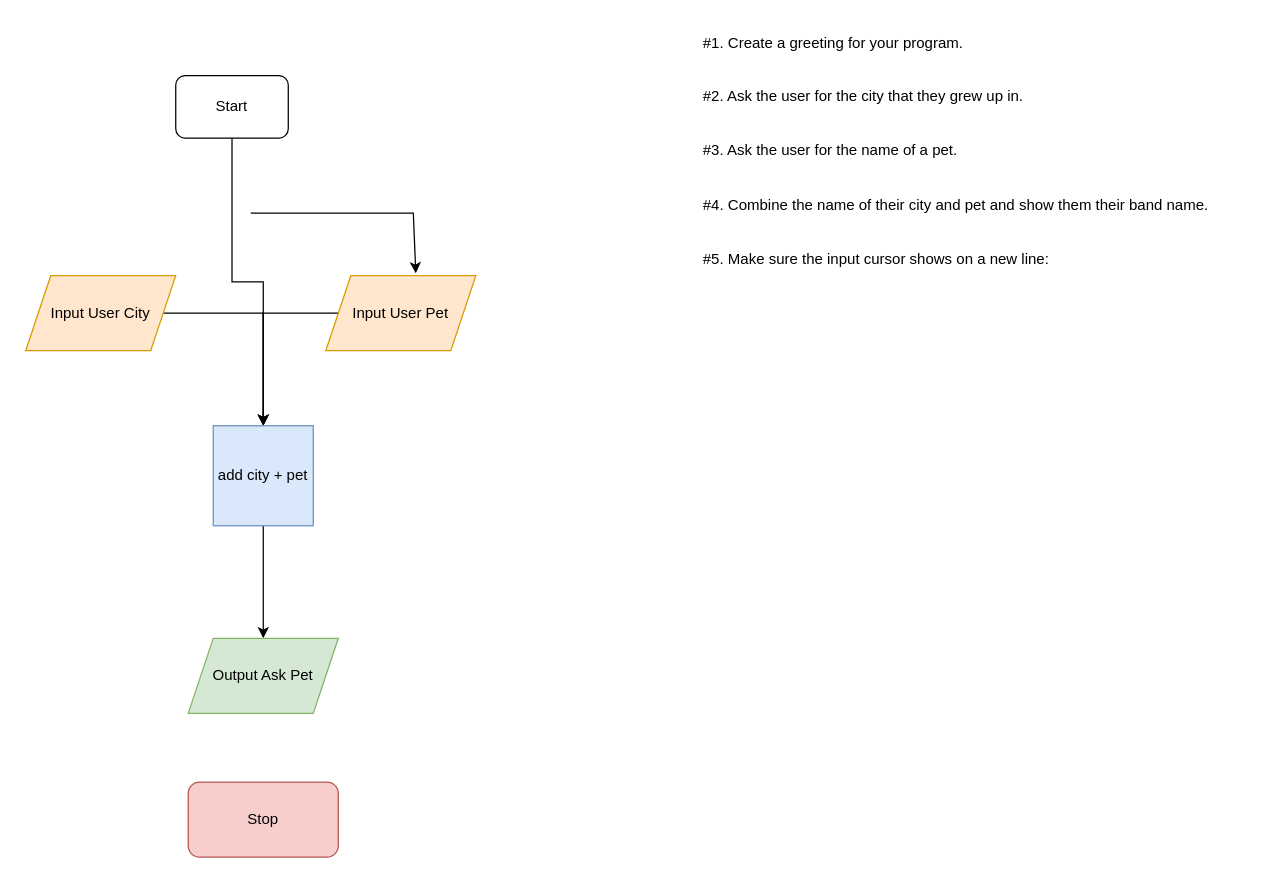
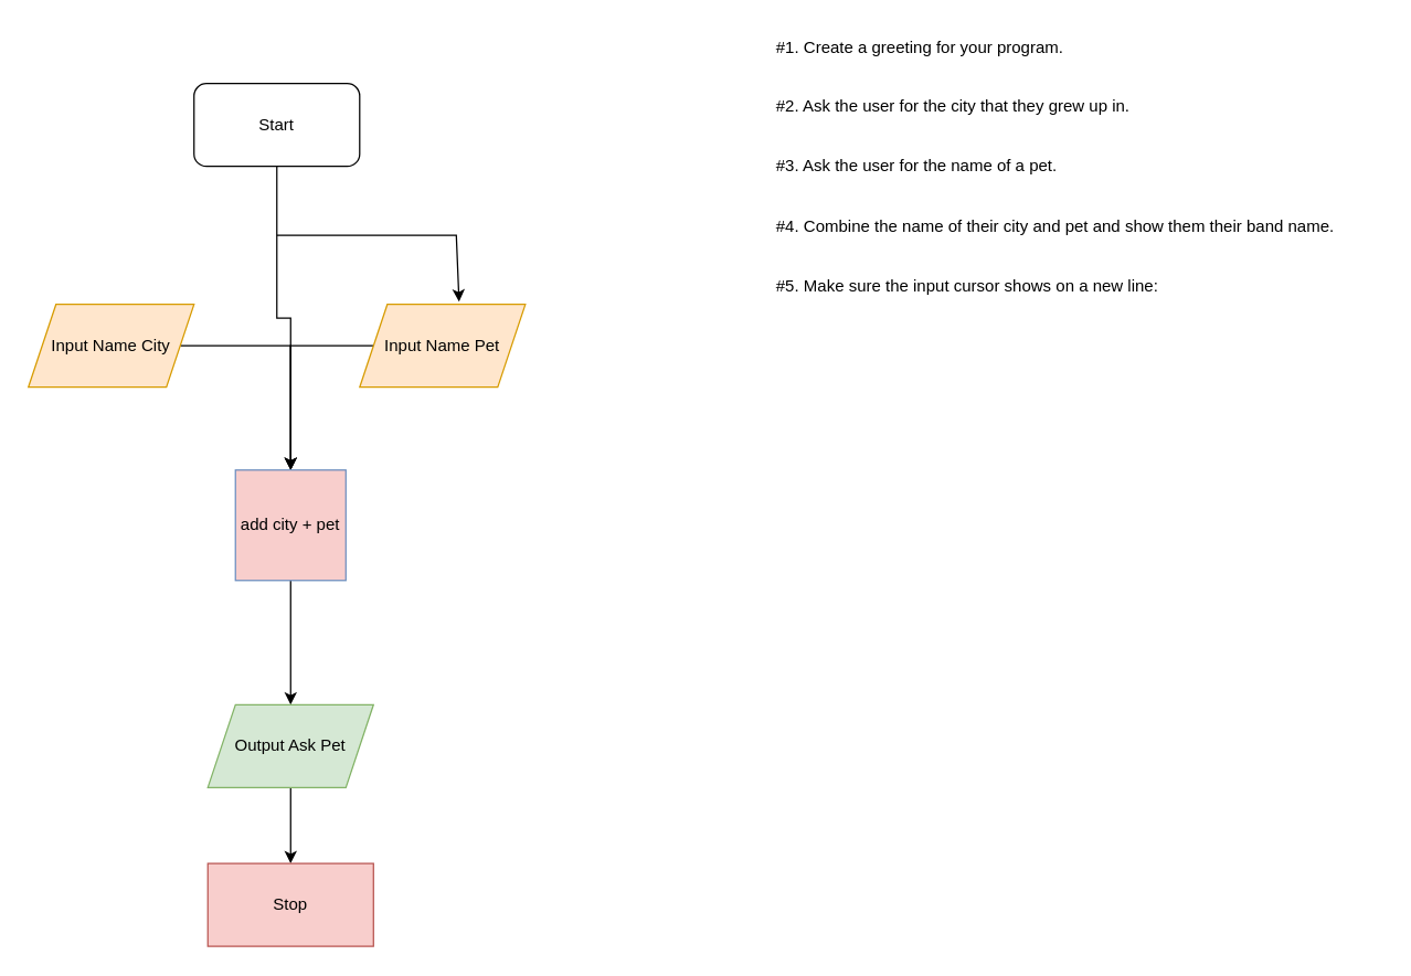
- <mxCell id="4" value="Start" style="rounded=1;whiteSpace=wrap;html=1;" vertex="1" parent="1"><mxGeometry x="140" y="60" width="90" height="50" as="geometry" /></mxCell>
+ <mxCell id="4" value="Start" style="rounded=1;whiteSpace=wrap;html=1;" vertex="1" parent="1"><mxGeometry x="140" y="60" width="120" height="60" as="geometry" /></mxCell>
- <mxCell id="6" value="Input User City" style="shape=parallelogram;perimeter=parallelogramPerimeter;whiteSpace=wrap;html=1;fixedSize=1;fillColor=#ffe6cc;strokeColor=#d79b00;" vertex="1" parent="1"><mxGeometry x="20" y="220" width="120" height="60" as="geometry" /></mxCell>
+ <mxCell id="6" value="Input Name City" style="shape=parallelogram;perimeter=parallelogramPerimeter;whiteSpace=wrap;html=1;fixedSize=1;fillColor=#ffe6cc;strokeColor=#d79b00;" vertex="1" parent="1"><mxGeometry x="20" y="220" width="120" height="60" as="geometry" /></mxCell>
- <mxCell id="8" value="Input User Pet" style="shape=parallelogram;perimeter=parallelogramPerimeter;whiteSpace=wrap;html=1;fixedSize=1;fillColor=#ffe6cc;strokeColor=#d79b00;" vertex="1" parent="1"><mxGeometry x="260" y="220" width="120" height="60" as="geometry" /></mxCell>
+ <mxCell id="8" value="Input Name Pet" style="shape=parallelogram;perimeter=parallelogramPerimeter;whiteSpace=wrap;html=1;fixedSize=1;fillColor=#ffe6cc;strokeColor=#d79b00;" vertex="1" parent="1"><mxGeometry x="260" y="220" width="120" height="60" as="geometry" /></mxCell>
- <mxCell id="10" value="add city + pet" style="whiteSpace=wrap;html=1;aspect=fixed;fillColor=#dae8fc;strokeColor=#6c8ebf;" vertex="1" parent="1"><mxGeometry x="170" y="340" width="80" height="80" as="geometry" /></mxCell>
+ <mxCell id="10" value="add city + pet" style="whiteSpace=wrap;html=1;aspect=fixed;fillColor=#f8cecc;strokeColor=#6c8ebf;" vertex="1" parent="1"><mxGeometry x="170" y="340" width="80" height="80" as="geometry" /></mxCell>
+ <mxCell id="11" style="edgeStyle=orthogonalEdgeStyle;rounded=0;orthogonalLoop=1;jettySize=auto;html=1;exitX=0.5;exitY=1;exitDx=0;exitDy=0;entryX=0.5;entryY=0;entryDx=0;entryDy=0;" edge="1" parent="1" source="12" target="13"><mxGeometry relative="1" as="geometry" /></mxCell>
- <mxCell id="13" value="Stop" style="rounded=1;whiteSpace=wrap;html=1;fillColor=#f8cecc;strokeColor=#b85450;" vertex="1" parent="1"><mxGeometry x="150" y="625" width="120" height="60" as="geometry" /></mxCell>
+ <mxCell id="13" value="Stop" style="whiteSpace=wrap;html=1;fillColor=#f8cecc;strokeColor=#b85450;rounded=0;" vertex="1" parent="1"><mxGeometry x="150" y="625" width="120" height="60" as="geometry" /></mxCell>
